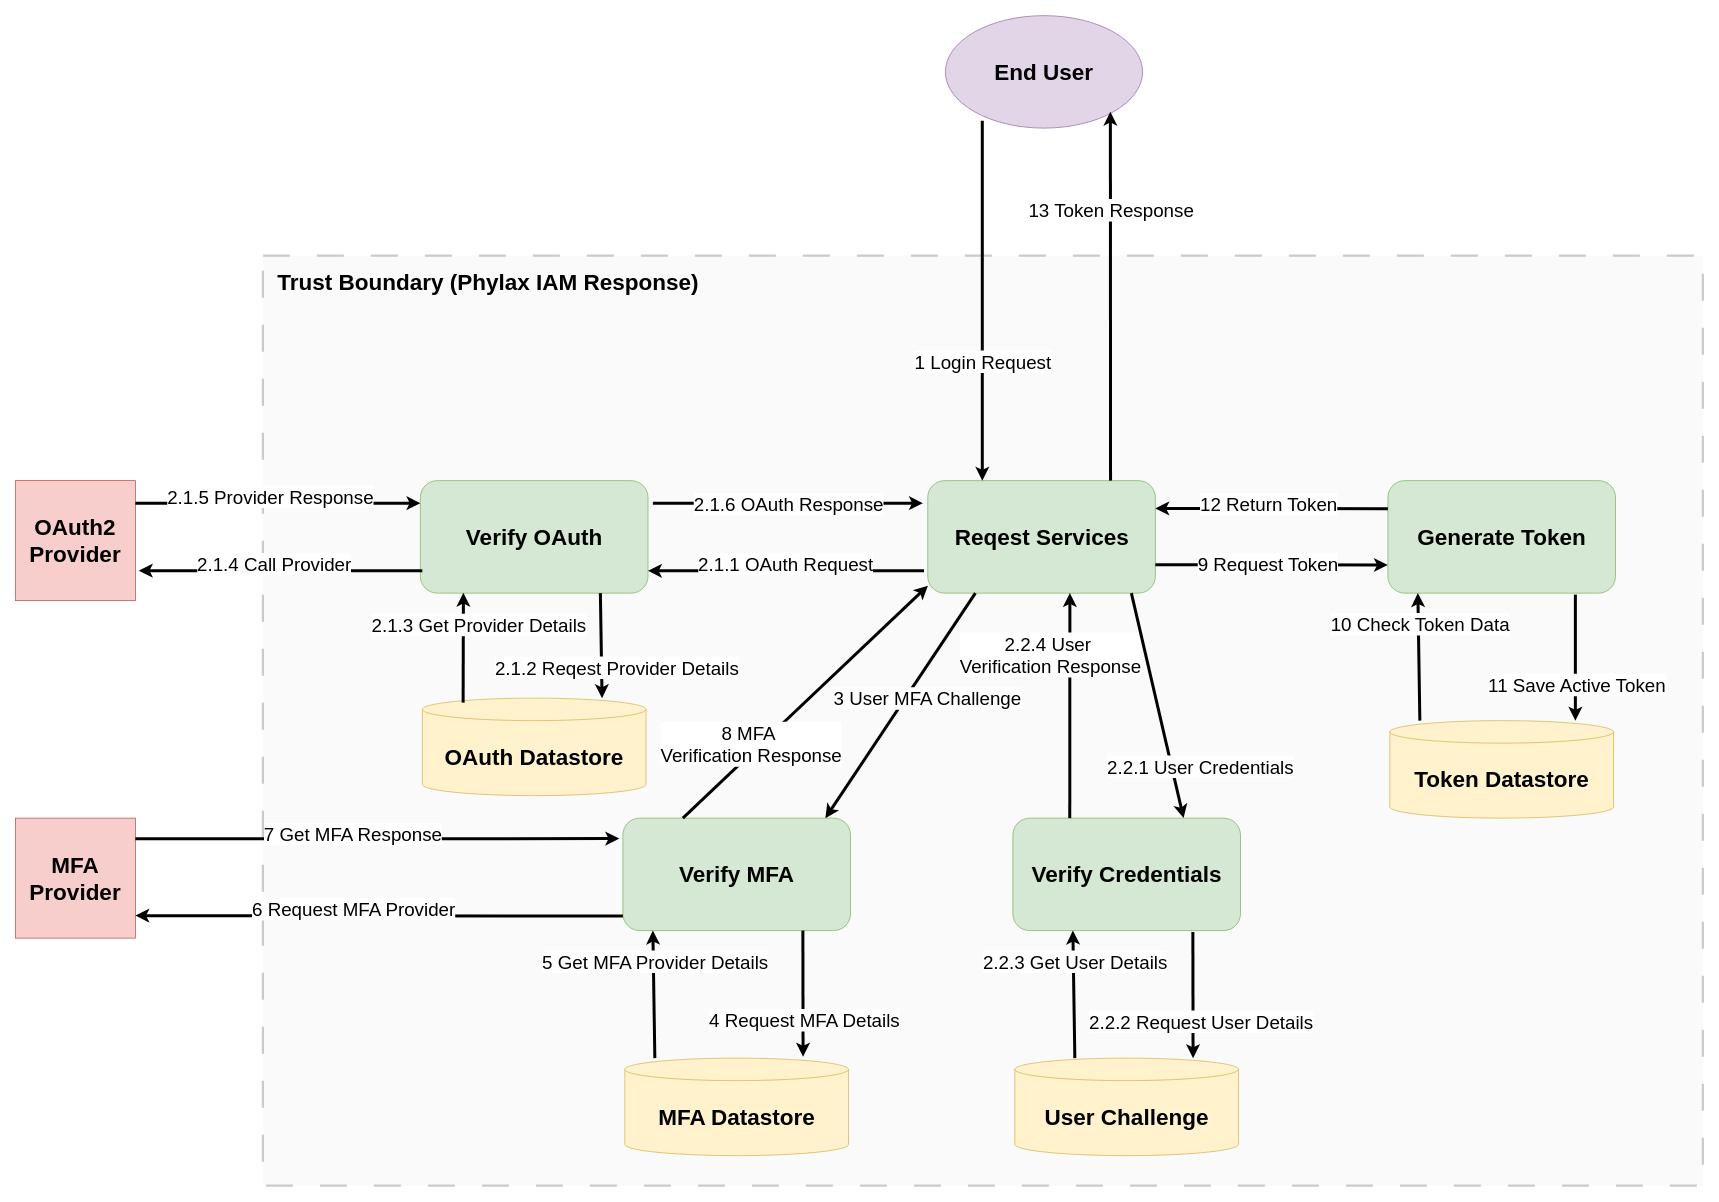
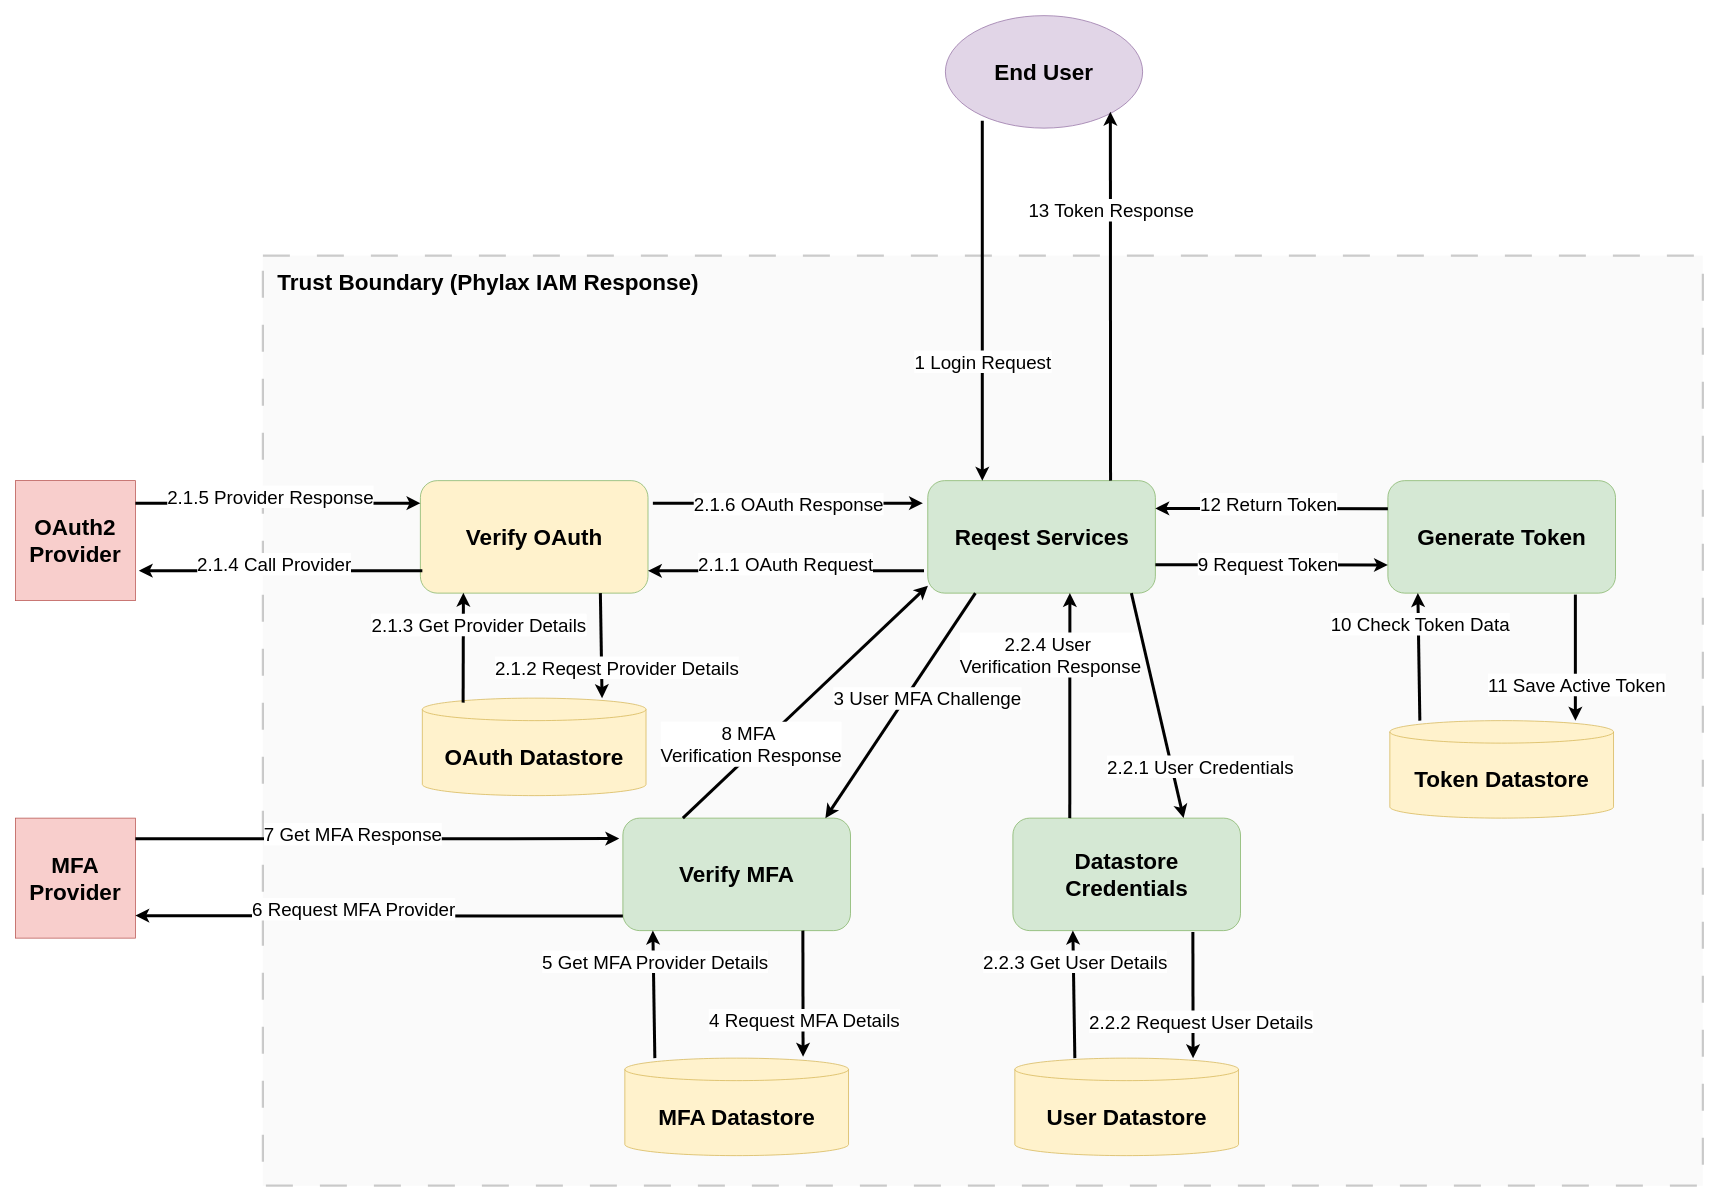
- <mxCell id="12" value="&lt;b&gt;&lt;font style=&quot;font-size: 30px;&quot;&gt;Verify OAuth&lt;/font&gt;&lt;/b&gt;" style="rounded=1;whiteSpace=wrap;html=1;fillColor=#d5e8d4;strokeColor=#82b366;movable=0;resizable=0;rotatable=0;deletable=0;editable=0;locked=1;connectable=0;" parent="1" vertex="1"><mxGeometry x="560" y="640" width="303.5" height="150" as="geometry" /></mxCell>
+ <mxCell id="12" value="&lt;b&gt;&lt;font style=&quot;font-size: 30px;&quot;&gt;Verify OAuth&lt;/font&gt;&lt;/b&gt;" style="rounded=1;whiteSpace=wrap;html=1;fillColor=#fff2cc;strokeColor=#82b366;movable=0;resizable=0;rotatable=0;deletable=0;editable=0;locked=1;connectable=0;" parent="1" vertex="1"><mxGeometry x="560" y="640" width="303.5" height="150" as="geometry" /></mxCell>
- <mxCell id="50" value="&lt;span style=&quot;font-size: 30px;&quot;&gt;&lt;b&gt;Verify Credentials&lt;/b&gt;&lt;/span&gt;" style="rounded=1;whiteSpace=wrap;html=1;fillColor=#d5e8d4;strokeColor=#82b366;movable=0;resizable=0;rotatable=0;deletable=0;editable=0;locked=1;connectable=0;" parent="1" vertex="1"><mxGeometry x="1350" y="1090" width="303.5" height="150" as="geometry" /></mxCell>
+ <mxCell id="50" value="&lt;span style=&quot;font-size: 30px;&quot;&gt;&lt;b&gt;Datastore Credentials&lt;/b&gt;&lt;/span&gt;" style="rounded=1;whiteSpace=wrap;html=1;fillColor=#d5e8d4;strokeColor=#82b366;movable=0;resizable=0;rotatable=0;deletable=0;editable=0;locked=1;connectable=0;" parent="1" vertex="1"><mxGeometry x="1350" y="1090" width="303.5" height="150" as="geometry" /></mxCell>
- <mxCell id="55" value="&lt;font style=&quot;font-size: 30px;&quot;&gt;&lt;b&gt;User Challenge&lt;/b&gt;&lt;/font&gt;" style="shape=cylinder3;whiteSpace=wrap;html=1;boundedLbl=1;backgroundOutline=1;size=15;fillColor=#fff2cc;strokeColor=#d6b656;movable=0;resizable=0;rotatable=0;deletable=0;editable=0;locked=1;connectable=0;" parent="1" vertex="1"><mxGeometry x="1352.62" y="1410" width="298.25" height="130" as="geometry" /></mxCell>
+ <mxCell id="55" value="&lt;font style=&quot;font-size: 30px;&quot;&gt;&lt;b&gt;User Datastore&lt;/b&gt;&lt;/font&gt;" style="shape=cylinder3;whiteSpace=wrap;html=1;boundedLbl=1;backgroundOutline=1;size=15;fillColor=#fff2cc;strokeColor=#d6b656;movable=0;resizable=0;rotatable=0;deletable=0;editable=0;locked=1;connectable=0;" parent="1" vertex="1"><mxGeometry x="1352.62" y="1410" width="298.25" height="130" as="geometry" /></mxCell>
